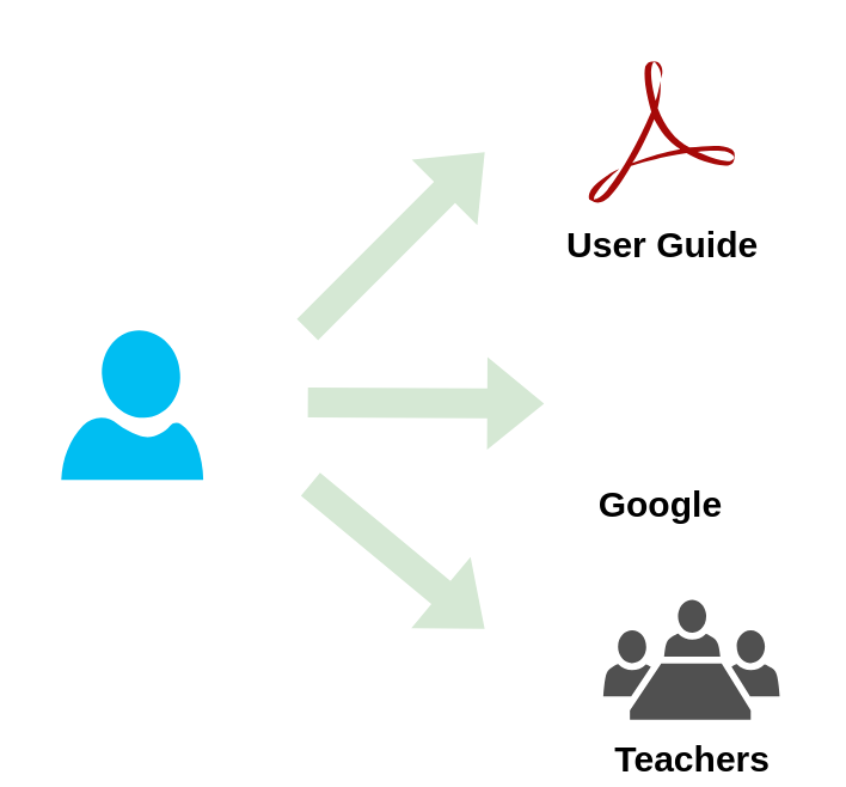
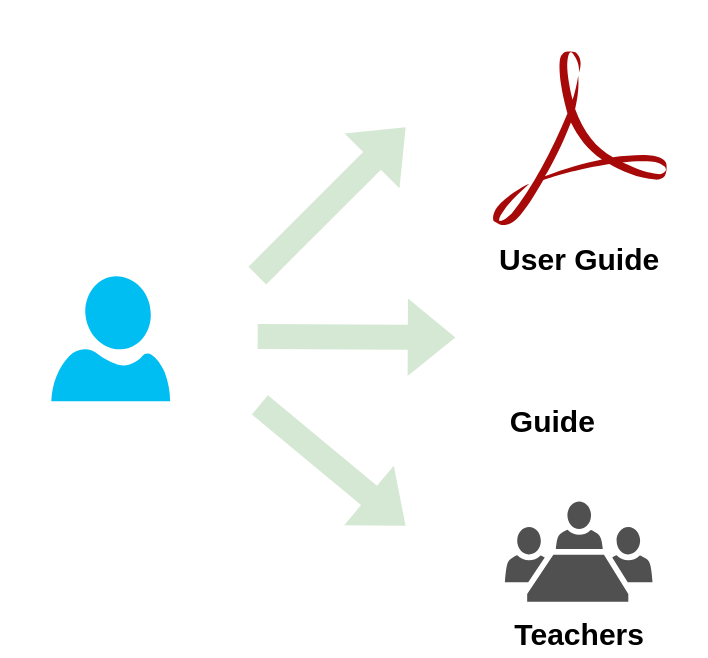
- <mxCell id="4" value="&lt;b&gt;User Guide&lt;/b&gt;" style="dashed=0;outlineConnect=0;html=1;align=center;labelPosition=center;verticalLabelPosition=bottom;verticalAlign=top;shape=mxgraph.weblogos.adobe_pdf;fillColor=#A60908" vertex="1" parent="1"><mxGeometry x="196.2" y="20" width="49.2" height="47.6" as="geometry" /></mxCell>
+ <mxCell id="4" value="&lt;b&gt;User Guide&lt;/b&gt;" style="dashed=0;outlineConnect=0;html=1;align=center;labelPosition=center;verticalLabelPosition=bottom;verticalAlign=top;shape=mxgraph.weblogos.adobe_pdf;fillColor=#A60908" vertex="1" parent="1"><mxGeometry x="196.2" y="20" width="70" height="70" as="geometry" /></mxCell>
- <mxCell id="3" value="Google" style="shape=image;verticalLabelPosition=bottom;labelBackgroundColor=default;verticalAlign=top;aspect=fixed;imageAspect=0;image=https://1000logos.net/wp-content/uploads/2017/08/Chrome-Logo-2014.png;fontStyle=1" vertex="1" parent="1"><mxGeometry x="185.3" y="114.94" width="71" height="39.87" as="geometry" /></mxCell>
+ <mxCell id="3" value="Guide" style="shape=image;verticalLabelPosition=bottom;labelBackgroundColor=default;verticalAlign=top;aspect=fixed;imageAspect=0;image=https://1000logos.net/wp-content/uploads/2017/08/Chrome-Logo-2014.png;fontStyle=1" vertex="1" parent="1"><mxGeometry x="185.3" y="114.94" width="71" height="39.87" as="geometry" /></mxCell>
